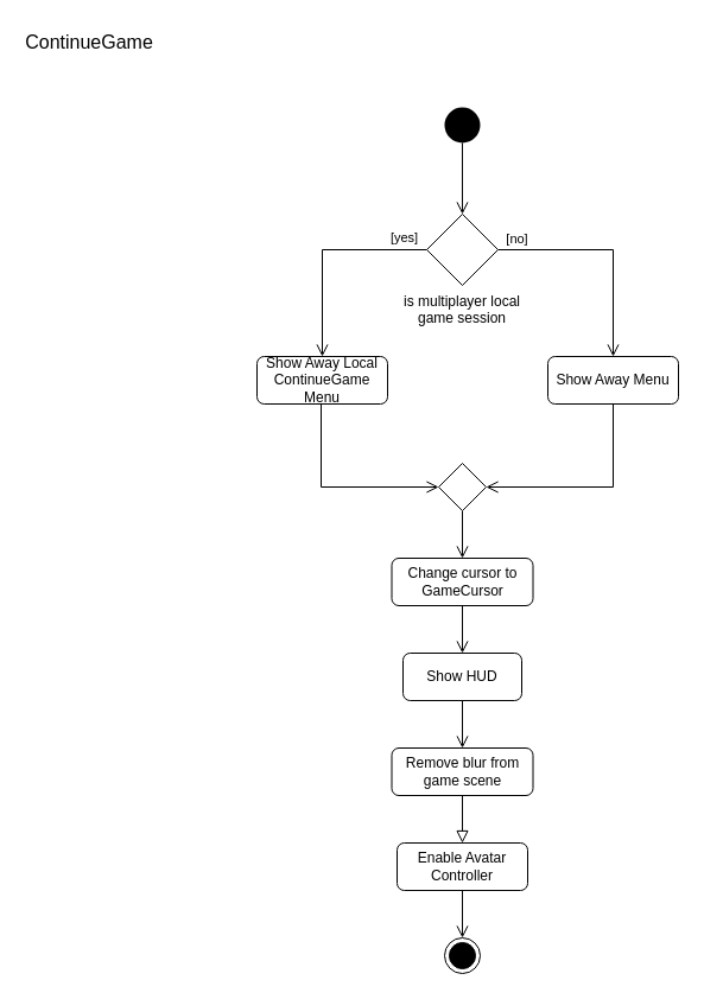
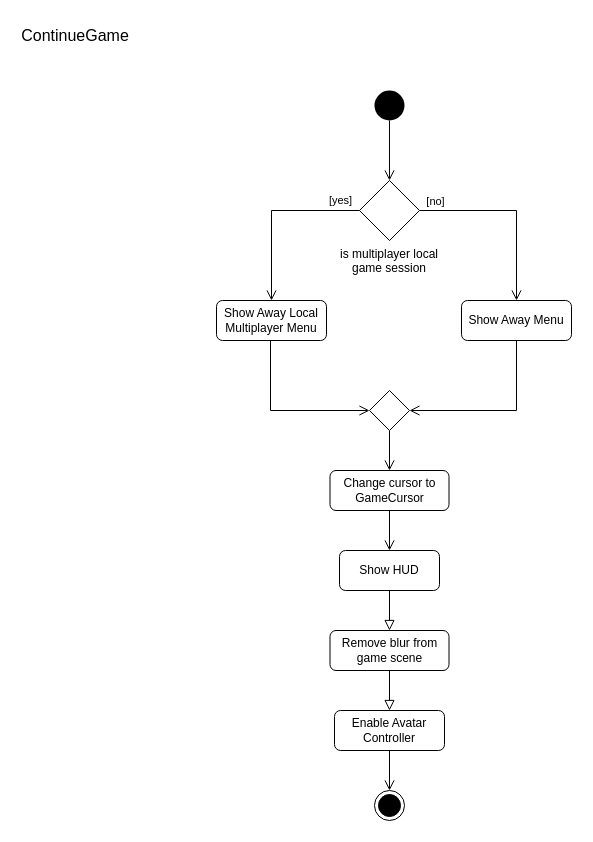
- <mxCell id="21" value="Show Away Local&lt;br&gt;ContinueGame Menu" style="rounded=1;whiteSpace=wrap;html=1;strokeColor=#000000;" vertex="1" parent="1"><mxGeometry x="216" y="300" width="110" height="40" as="geometry" /></mxCell>
+ <mxCell id="21" value="Show Away Local&lt;br&gt;Multiplayer Menu" style="rounded=1;whiteSpace=wrap;html=1;strokeColor=#000000;" vertex="1" parent="1"><mxGeometry x="216" y="300" width="110" height="40" as="geometry" /></mxCell>
- <mxCell id="8" style="edgeStyle=orthogonalEdgeStyle;rounded=0;orthogonalLoop=1;jettySize=auto;html=1;endArrow=open;endFill=0;endSize=8;strokeWidth=1;" parent="1" source="9" target="7" edge="1"><mxGeometry relative="1" as="geometry" /></mxCell>
+ <mxCell id="8" style="edgeStyle=orthogonalEdgeStyle;rounded=0;orthogonalLoop=1;jettySize=auto;html=1;endArrow=block;endFill=0;endSize=8;strokeWidth=1;" parent="1" source="9" target="7" edge="1"><mxGeometry relative="1" as="geometry" /></mxCell>
